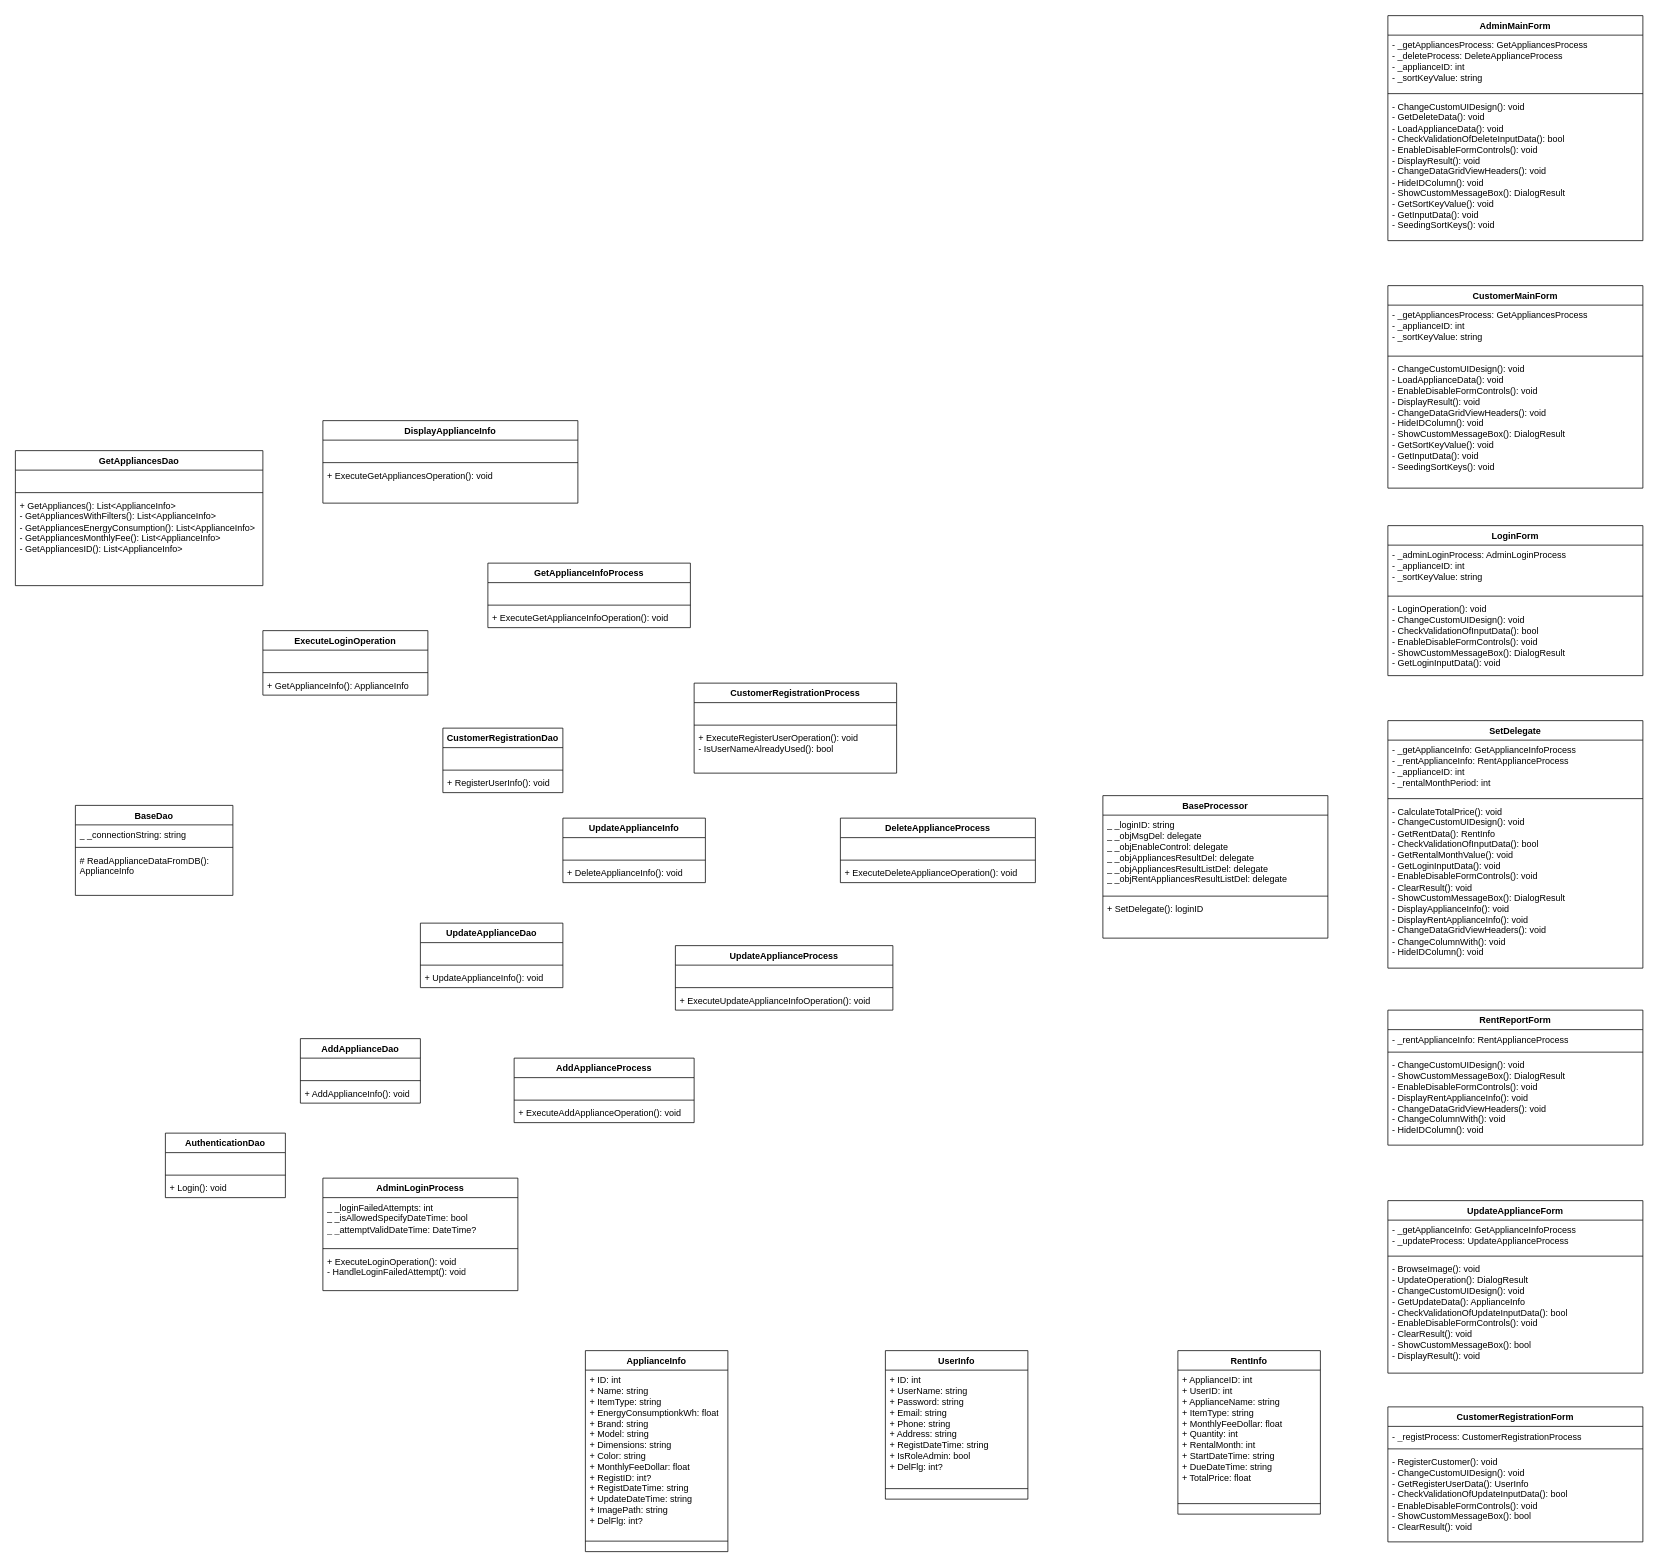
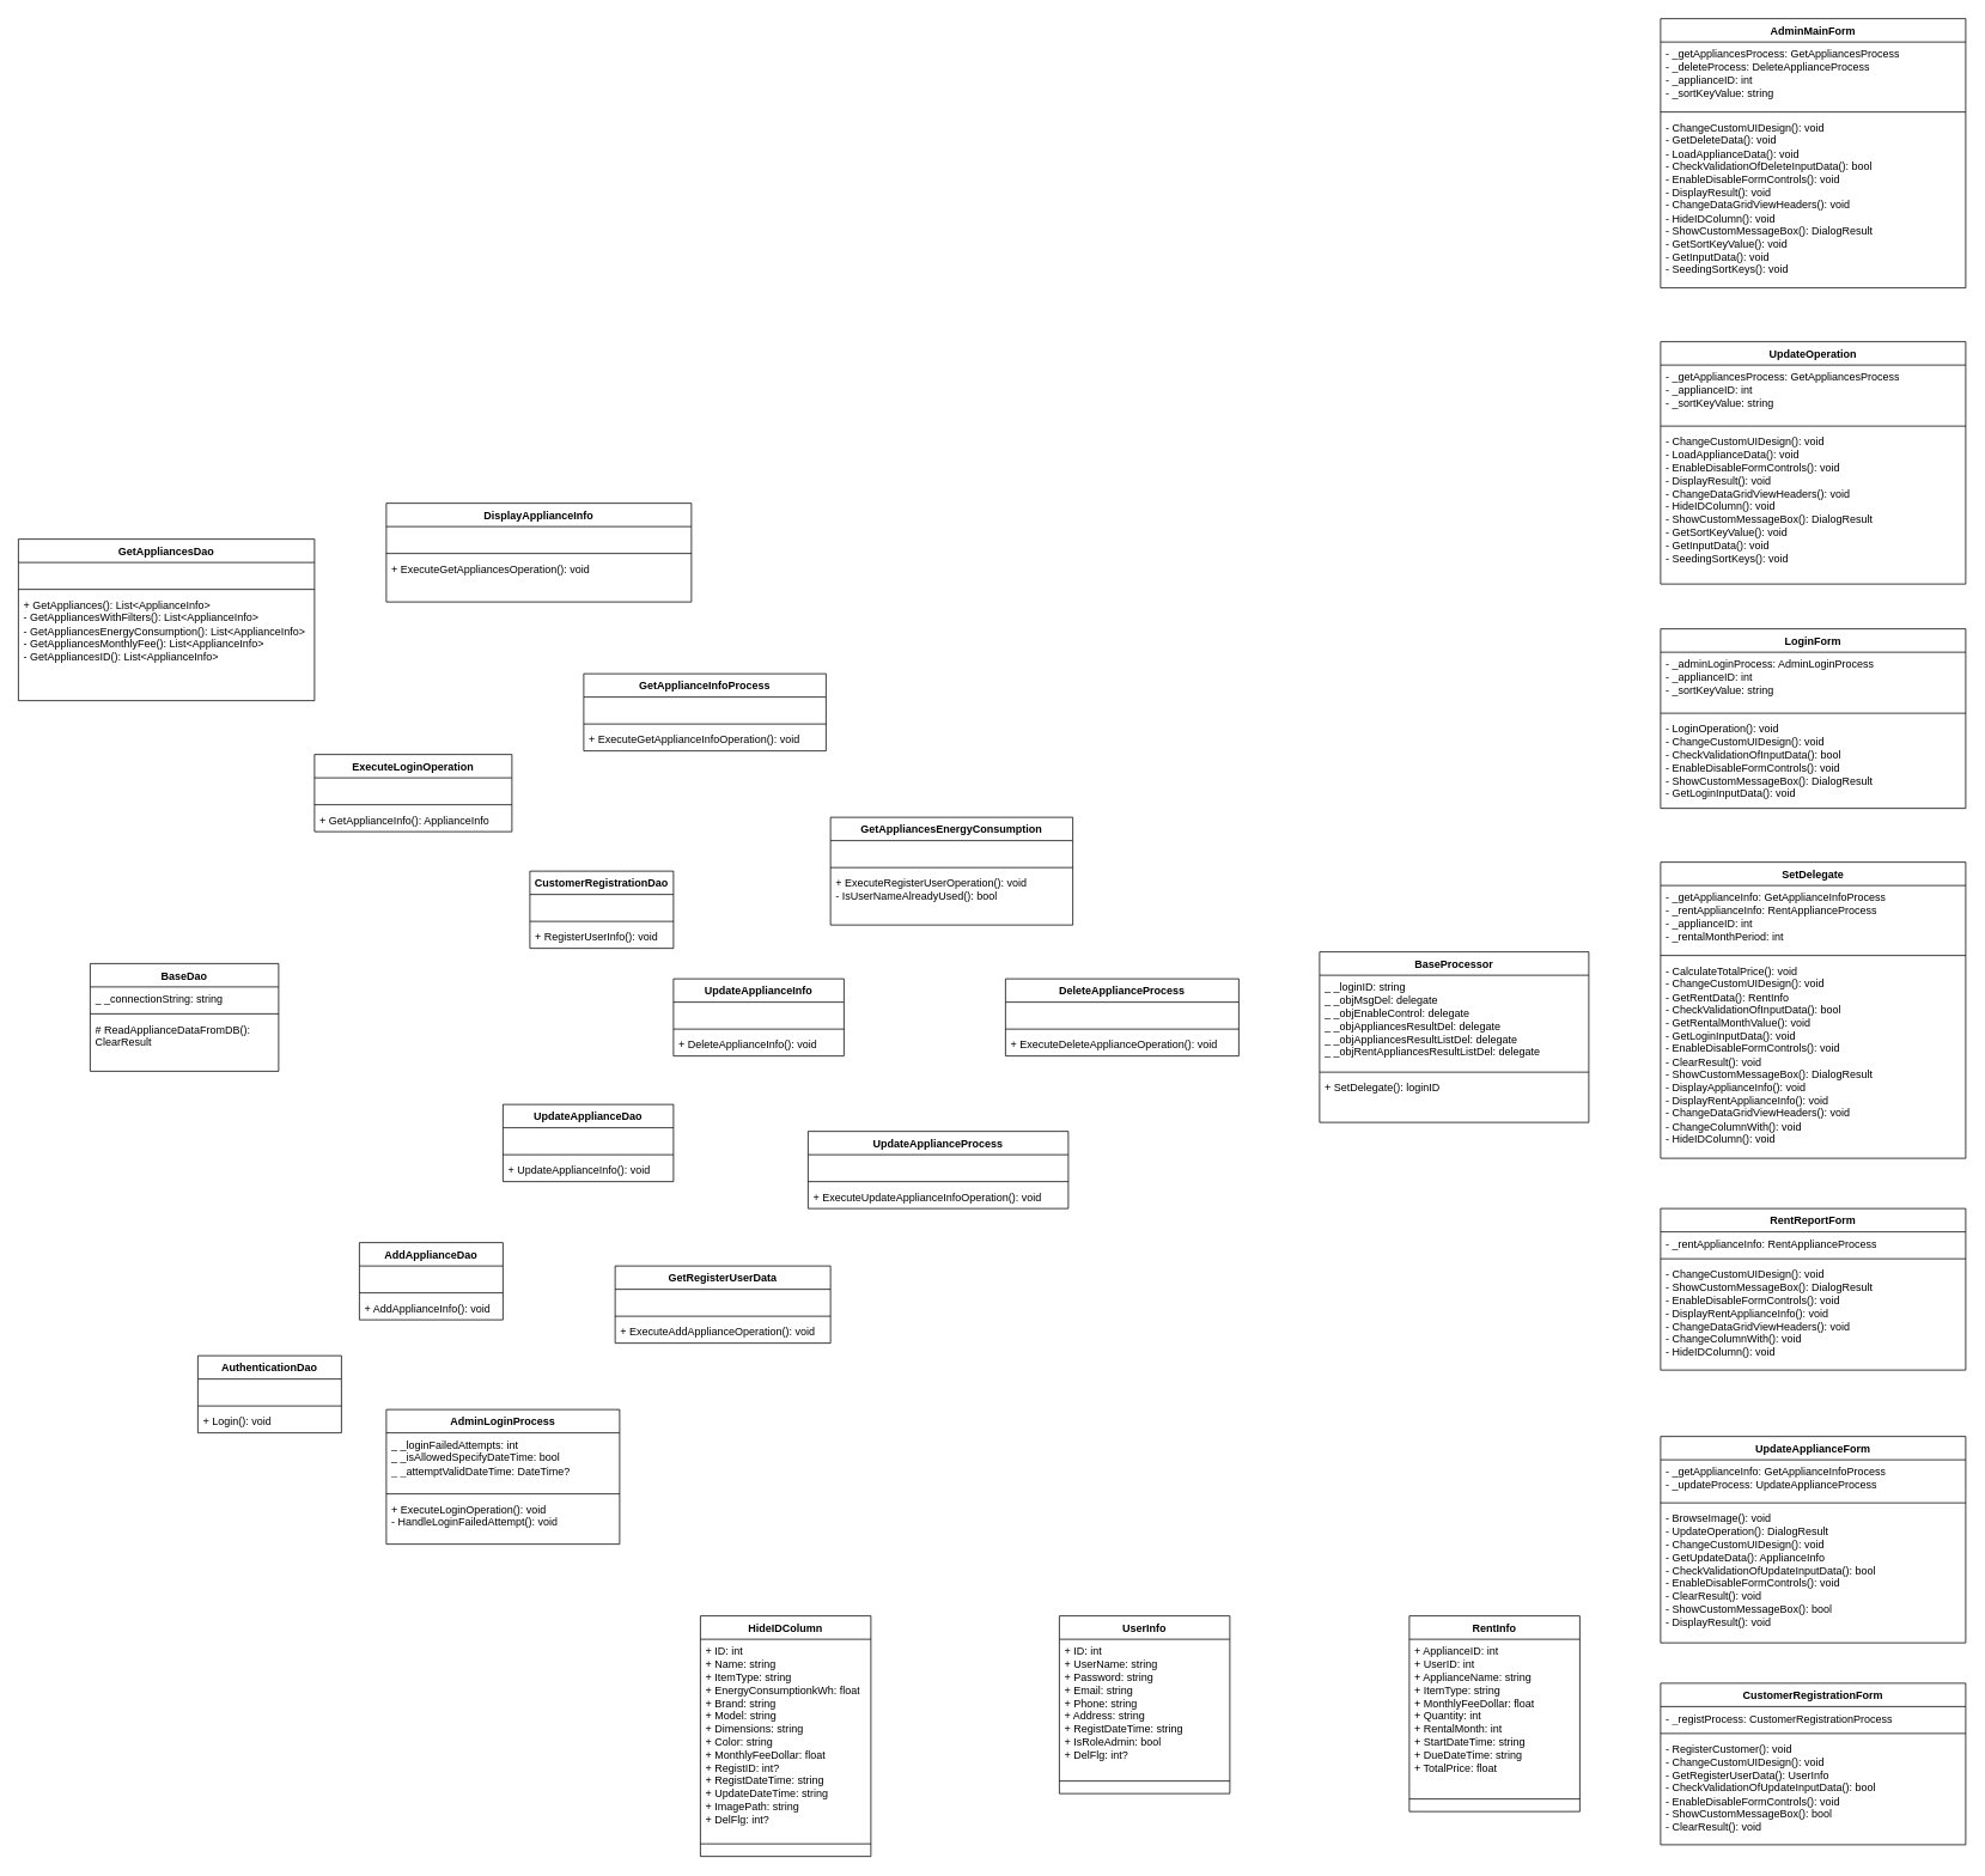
- <mxCell id="79" value="CustomerMainForm" style="swimlane;fontStyle=1;align=center;verticalAlign=top;childLayout=stackLayout;horizontal=1;startSize=26;horizontalStack=0;resizeParent=1;resizeParentMax=0;resizeLast=0;collapsible=1;marginBottom=0;whiteSpace=wrap;html=1;" vertex="1" parent="1"><mxGeometry x="1850" y="380" width="340" height="270" as="geometry" /></mxCell>
+ <mxCell id="79" value="UpdateOperation" style="swimlane;fontStyle=1;align=center;verticalAlign=top;childLayout=stackLayout;horizontal=1;startSize=26;horizontalStack=0;resizeParent=1;resizeParentMax=0;resizeLast=0;collapsible=1;marginBottom=0;whiteSpace=wrap;html=1;" vertex="1" parent="1"><mxGeometry x="1850" y="380" width="340" height="270" as="geometry" /></mxCell>
- <mxCell id="67" value="CustomerRegistrationProcess" style="swimlane;fontStyle=1;align=center;verticalAlign=top;childLayout=stackLayout;horizontal=1;startSize=26;horizontalStack=0;resizeParent=1;resizeParentMax=0;resizeLast=0;collapsible=1;marginBottom=0;whiteSpace=wrap;html=1;" vertex="1" parent="1"><mxGeometry x="925" y="910" width="270" height="120" as="geometry" /></mxCell>
+ <mxCell id="67" value="GetAppliancesEnergyConsumption" style="swimlane;fontStyle=1;align=center;verticalAlign=top;childLayout=stackLayout;horizontal=1;startSize=26;horizontalStack=0;resizeParent=1;resizeParentMax=0;resizeLast=0;collapsible=1;marginBottom=0;whiteSpace=wrap;html=1;" vertex="1" parent="1"><mxGeometry x="925" y="910" width="270" height="120" as="geometry" /></mxCell>
- <mxCell id="14" value="# ReadApplianceDataFromDB(): ApplianceInfo" style="text;strokeColor=none;fillColor=none;align=left;verticalAlign=top;spacingLeft=4;spacingRight=4;overflow=hidden;rotatable=0;points=[[0,0.5],[1,0.5]];portConstraint=eastwest;whiteSpace=wrap;html=1;" vertex="1" parent="11"><mxGeometry y="60" width="210" height="60" as="geometry" /></mxCell>
+ <mxCell id="14" value="# ReadApplianceDataFromDB(): ClearResult" style="text;strokeColor=none;fillColor=none;align=left;verticalAlign=top;spacingLeft=4;spacingRight=4;overflow=hidden;rotatable=0;points=[[0,0.5],[1,0.5]];portConstraint=eastwest;whiteSpace=wrap;html=1;" vertex="1" parent="11"><mxGeometry y="60" width="210" height="60" as="geometry" /></mxCell>
- <mxCell id="35" value="AddApplianceProcess" style="swimlane;fontStyle=1;align=center;verticalAlign=top;childLayout=stackLayout;horizontal=1;startSize=26;horizontalStack=0;resizeParent=1;resizeParentMax=0;resizeLast=0;collapsible=1;marginBottom=0;whiteSpace=wrap;html=1;" vertex="1" parent="1"><mxGeometry x="685" y="1410" width="240" height="86" as="geometry" /></mxCell>
+ <mxCell id="35" value="GetRegisterUserData" style="swimlane;fontStyle=1;align=center;verticalAlign=top;childLayout=stackLayout;horizontal=1;startSize=26;horizontalStack=0;resizeParent=1;resizeParentMax=0;resizeLast=0;collapsible=1;marginBottom=0;whiteSpace=wrap;html=1;" vertex="1" parent="1"><mxGeometry x="685" y="1410" width="240" height="86" as="geometry" /></mxCell>
- <mxCell id="2" value="ApplianceInfo" style="swimlane;fontStyle=1;align=center;verticalAlign=top;childLayout=stackLayout;horizontal=1;startSize=26;horizontalStack=0;resizeParent=1;resizeParentMax=0;resizeLast=0;collapsible=1;marginBottom=0;whiteSpace=wrap;html=1;" parent="1" vertex="1"><mxGeometry x="780" y="1800" width="190" height="268" as="geometry" /></mxCell>
+ <mxCell id="2" value="HideIDColumn" style="swimlane;fontStyle=1;align=center;verticalAlign=top;childLayout=stackLayout;horizontal=1;startSize=26;horizontalStack=0;resizeParent=1;resizeParentMax=0;resizeLast=0;collapsible=1;marginBottom=0;whiteSpace=wrap;html=1;" parent="1" vertex="1"><mxGeometry x="780" y="1800" width="190" height="268" as="geometry" /></mxCell>
